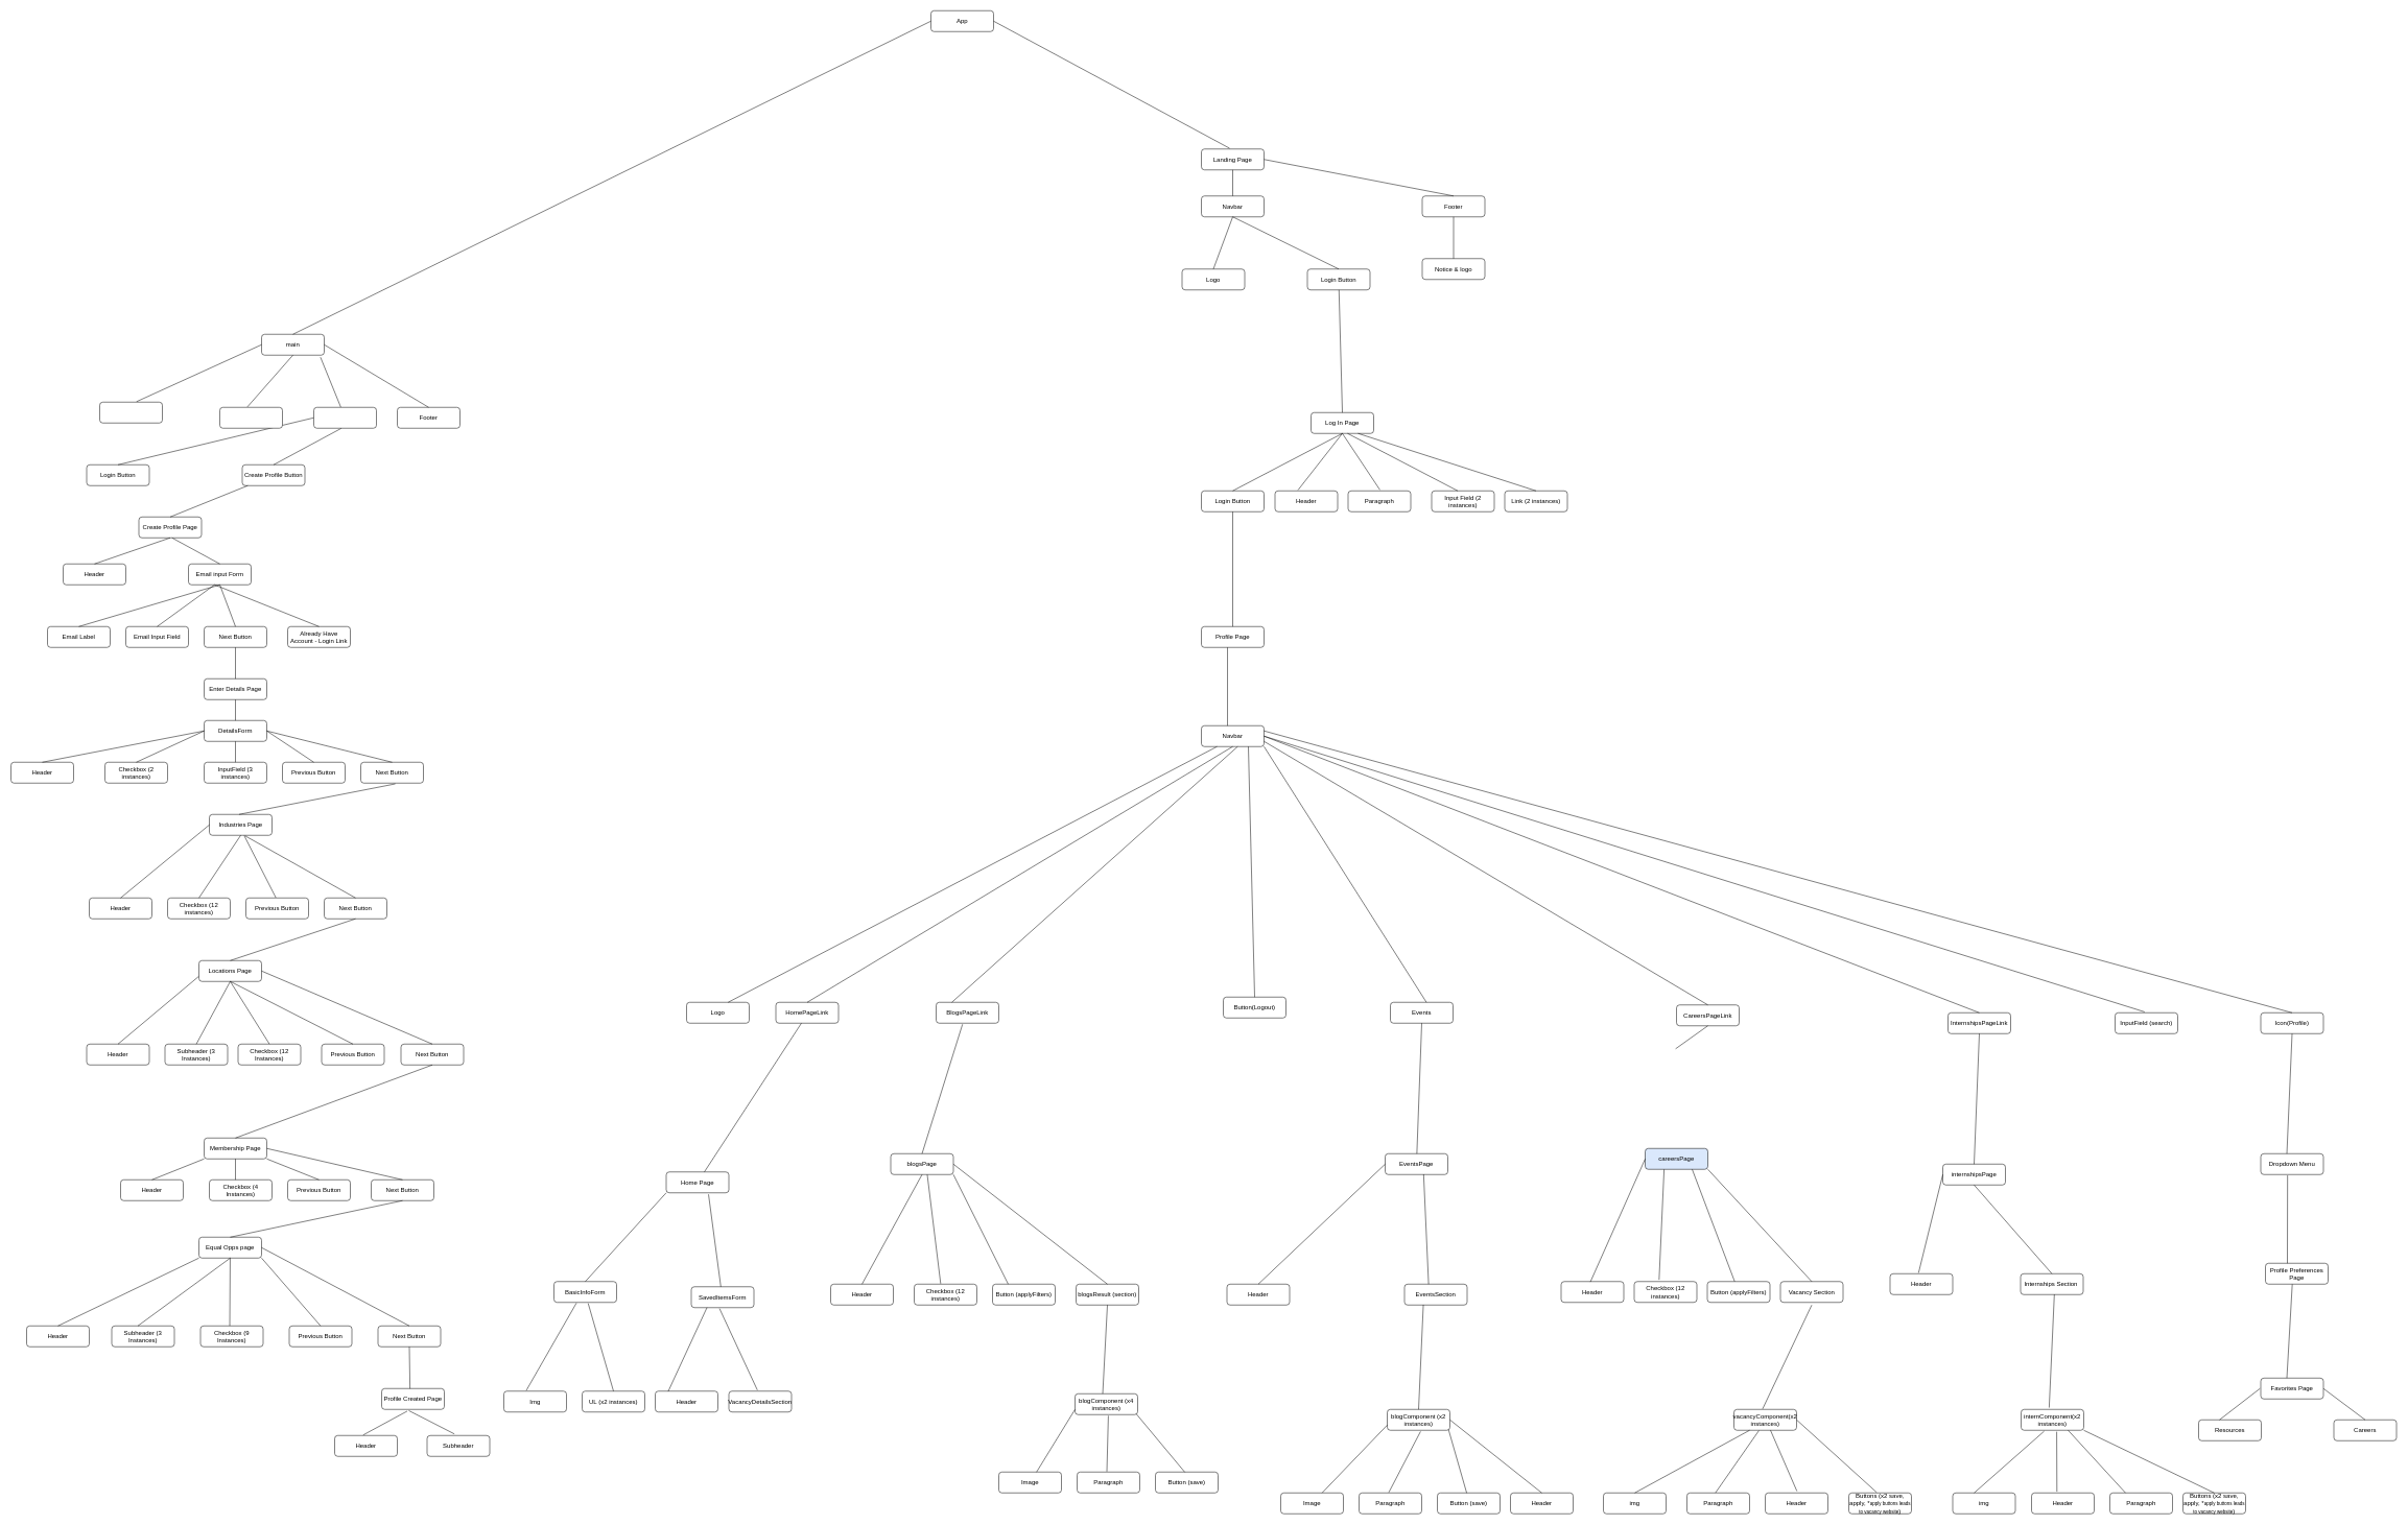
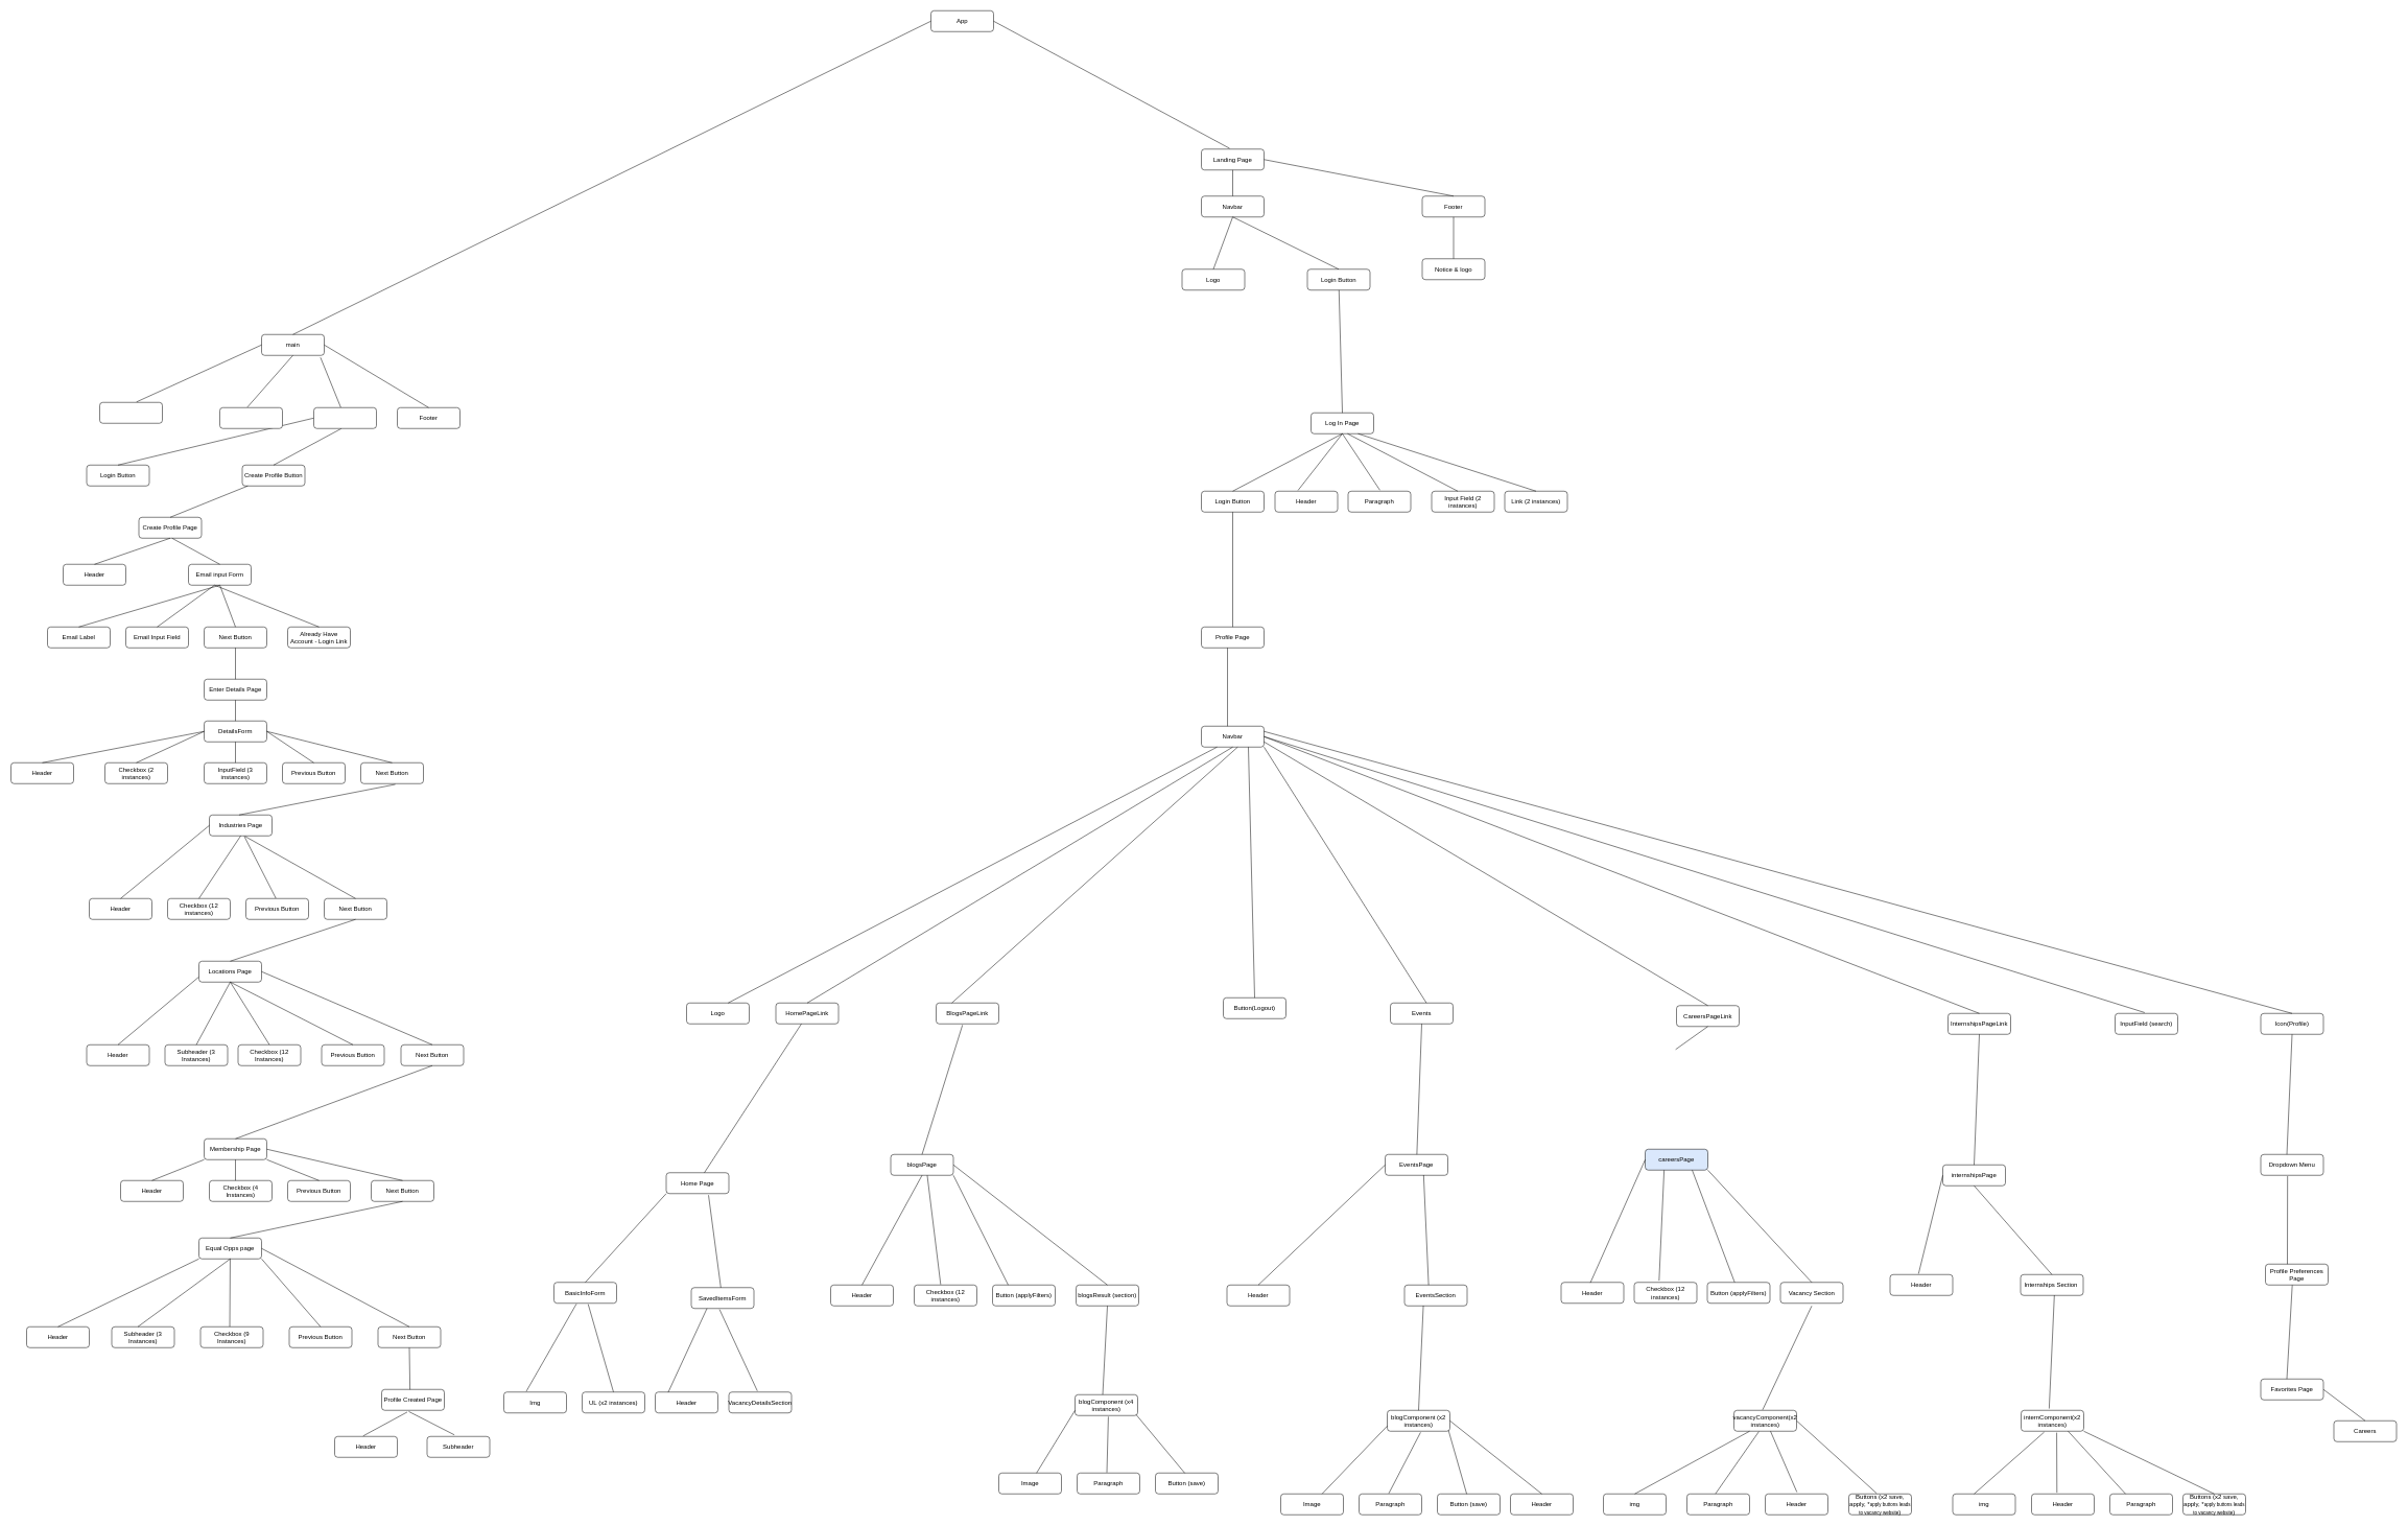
- <mxCell id="135" value="" style="endArrow=none;html=1;entryX=0.333;entryY=0;entryDx=0;entryDy=0;entryPerimeter=0;exitX=-0.012;exitY=0.501;exitDx=0;exitDy=0;exitPerimeter=0;" edge="1" parent="1" source="128" target="129"><mxGeometry width="50" height="50" relative="1" as="geometry"><mxPoint x="4340" y="2670" as="sourcePoint" /><mxPoint x="4390" y="2620" as="targetPoint" /></mxGeometry></mxCell>
- <mxCell id="129" value="Resources" style="rounded=1;whiteSpace=wrap;html=1;" vertex="1" parent="1"><mxGeometry x="4210" y="2720" width="120" height="40" as="geometry" /></mxCell>
